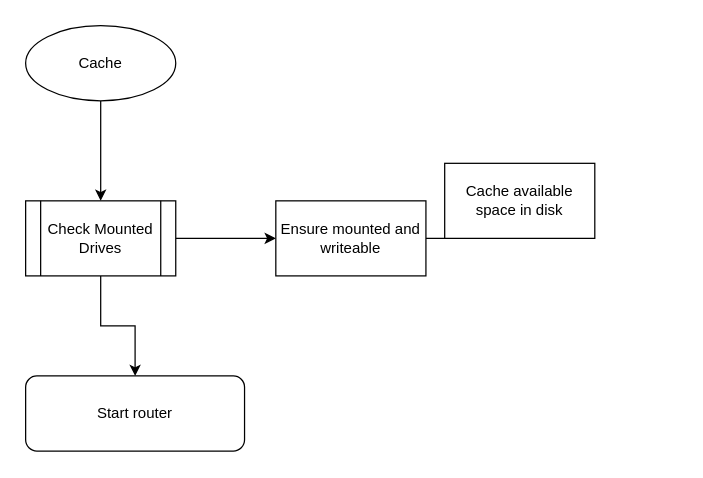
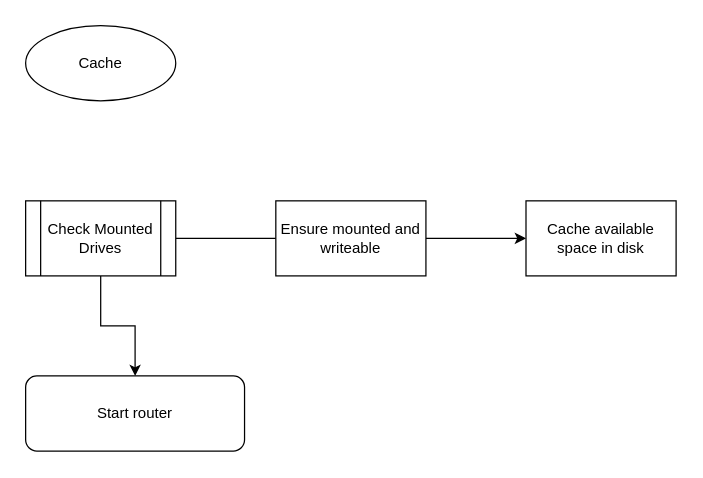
- <mxCell id="2" value="" style="edgeStyle=orthogonalEdgeStyle;rounded=0;orthogonalLoop=1;jettySize=auto;html=1;" parent="1" source="3" target="6" edge="1"><mxGeometry relative="1" as="geometry" /></mxCell>
- <mxCell id="10" value="Cache available space in disk" style="whiteSpace=wrap;html=1;fillColor=rgb(255, 255, 255);strokeColor=rgb(0, 0, 0);fontColor=rgb(0, 0, 0);" vertex="1" parent="1"><mxGeometry x="355" y="130" width="120" height="60" as="geometry" /></mxCell>
+ <mxCell id="10" value="Cache available space in disk" style="whiteSpace=wrap;html=1;fillColor=rgb(255, 255, 255);strokeColor=rgb(0, 0, 0);fontColor=rgb(0, 0, 0);" vertex="1" parent="1"><mxGeometry x="420" y="160" width="120" height="60" as="geometry" /></mxCell>
- <mxCell id="4" value="" style="edgeStyle=orthogonalEdgeStyle;rounded=0;orthogonalLoop=1;jettySize=auto;html=1;" edge="1" parent="1" source="6" target="8"><mxGeometry relative="1" as="geometry" /></mxCell>
+ <mxCell id="4" value="" style="edgeStyle=orthogonalEdgeStyle;rounded=0;orthogonalLoop=1;jettySize=auto;html=1;endArrow=none;" edge="1" parent="1" source="6" target="8"><mxGeometry relative="1" as="geometry" /></mxCell>
